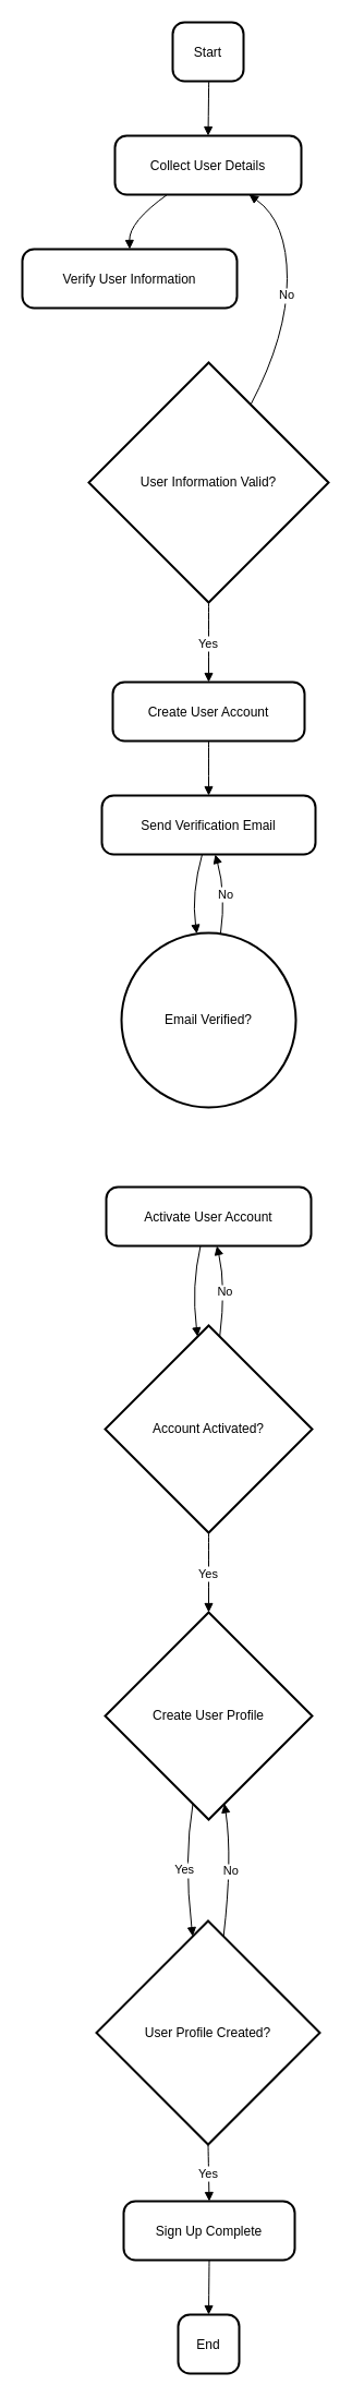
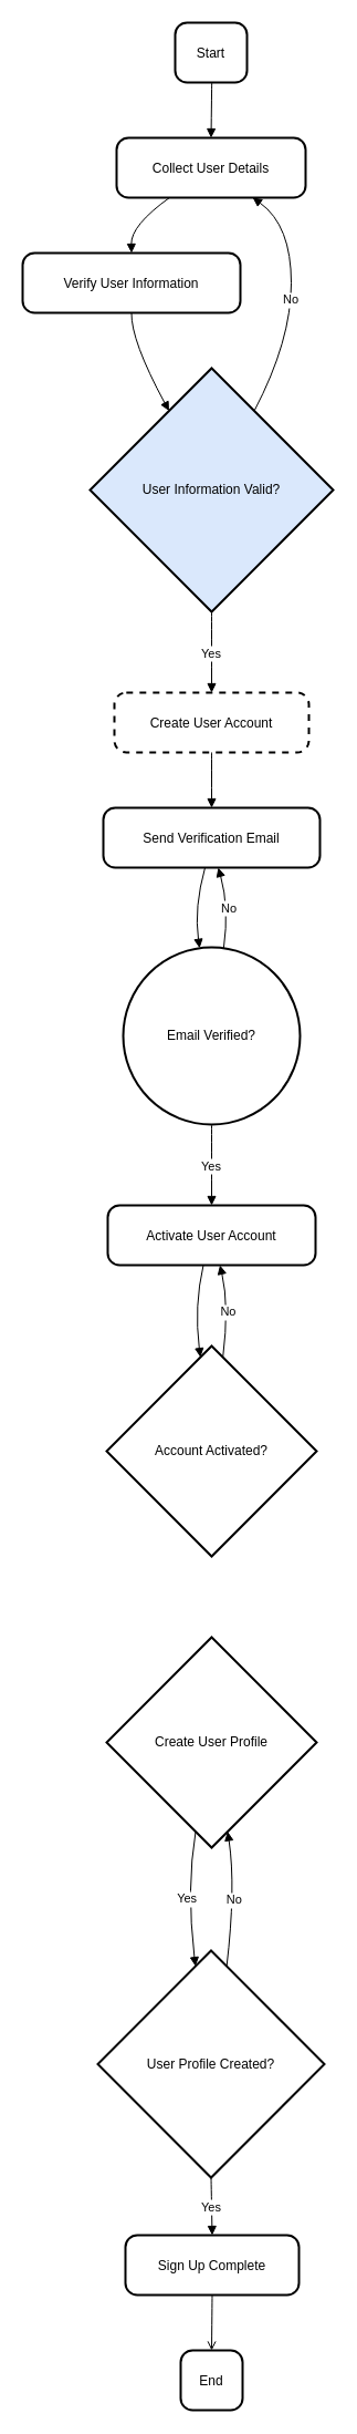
+ <mxCell id="17" value="" style="curved=1;startArrow=none;endArrow=block;exitX=0.5;exitY=1;entryX=0.23;entryY=0;" edge="1" parent="1" source="4" target="5"><mxGeometry relative="1" as="geometry"><Array as="points"><mxPoint x="118" y="307" /></Array></mxGeometry></mxCell>
- <mxCell id="5" value="User Information Valid?" style="rhombus;strokeWidth=2;whiteSpace=wrap;" vertex="1" parent="1"><mxGeometry x="81" y="332" width="220" height="220" as="geometry" /></mxCell>
+ <mxCell id="5" value="User Information Valid?" style="rhombus;strokeWidth=2;whiteSpace=wrap;fillColor=#dae8fc;" vertex="1" parent="1"><mxGeometry x="81" y="332" width="220" height="220" as="geometry" /></mxCell>
- <mxCell id="6" value="Create User Account" style="rounded=1;arcSize=20;strokeWidth=2" vertex="1" parent="1"><mxGeometry x="103" y="625" width="176" height="54" as="geometry" /></mxCell>
+ <mxCell id="6" value="Create User Account" style="rounded=1;arcSize=20;strokeWidth=2;dashed=1;" vertex="1" parent="1"><mxGeometry x="103" y="625" width="176" height="54" as="geometry" /></mxCell>
+ <mxCell id="23" value="Yes" style="curved=1;startArrow=none;endArrow=block;exitX=0.5;exitY=1;entryX=0.5;entryY=0;" edge="1" parent="1" source="8" target="9"><mxGeometry relative="1" as="geometry"><Array as="points" /></mxGeometry></mxCell>
- <mxCell id="26" value="Yes" style="curved=1;startArrow=none;endArrow=block;exitX=0.5;exitY=1;entryX=0.5;entryY=0;" edge="1" parent="1" source="10" target="11"><mxGeometry relative="1" as="geometry"><Array as="points" /></mxGeometry></mxCell>
- <mxCell id="30" value="" style="curved=1;startArrow=none;endArrow=block;exitX=0.5;exitY=1.01;entryX=0.5;entryY=0.01;" edge="1" parent="1" source="13" target="14"><mxGeometry relative="1" as="geometry"><Array as="points" /></mxGeometry></mxCell>
+ <mxCell id="30" value="" style="curved=1;startArrow=none;endArrow=open;exitX=0.5;exitY=1.01;entryX=0.5;entryY=0.01;" edge="1" parent="1" source="13" target="14"><mxGeometry relative="1" as="geometry"><Array as="points" /></mxGeometry></mxCell>
